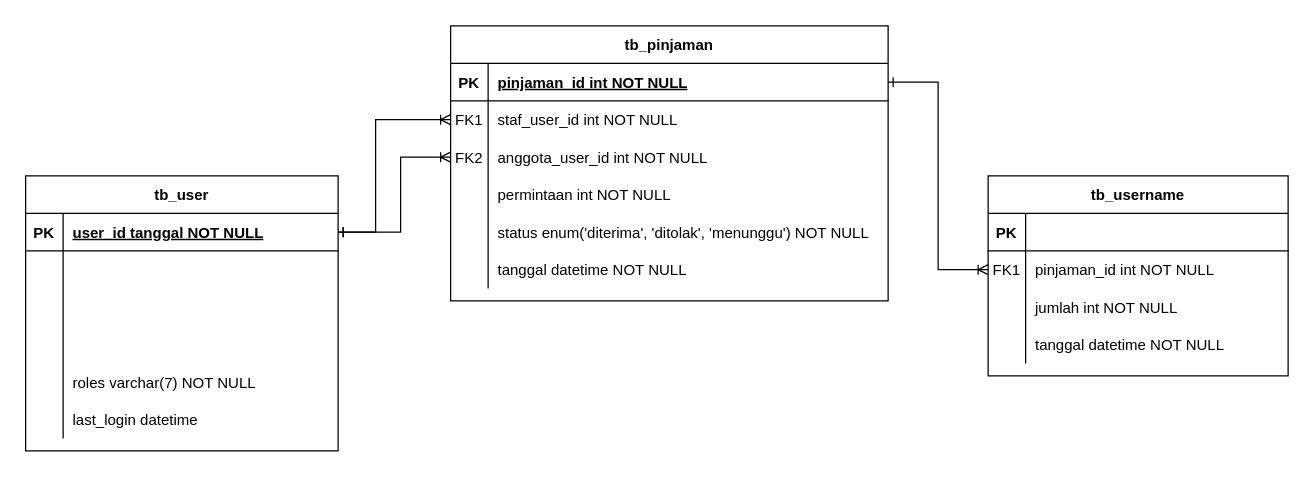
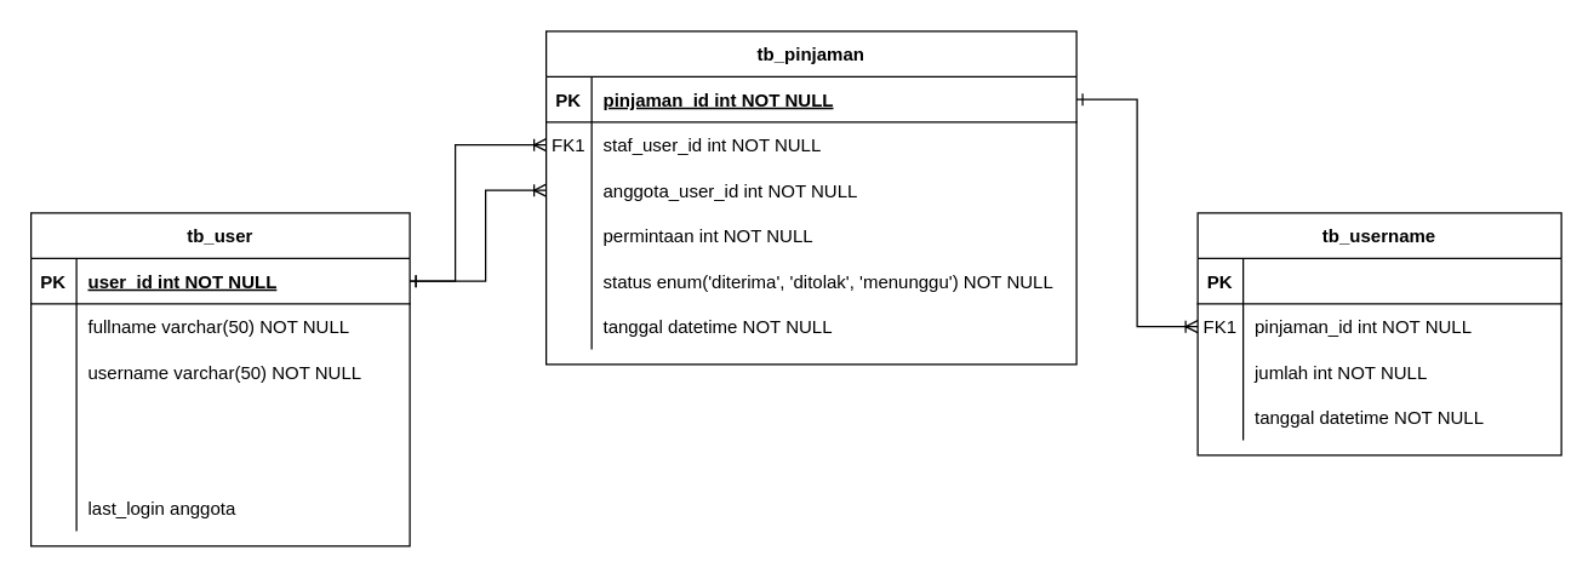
- <mxCell id="10" value="FK2" style="shape=partialRectangle;overflow=hidden;connectable=0;fillColor=none;top=0;left=0;bottom=0;right=0;" parent="9" vertex="1"><mxGeometry width="30" height="30" as="geometry" /></mxCell>
- <mxCell id="39" value="user_id tanggal NOT NULL " style="shape=partialRectangle;overflow=hidden;connectable=0;fillColor=none;top=0;left=0;bottom=0;right=0;align=left;spacingLeft=6;fontStyle=5;" parent="37" vertex="1"><mxGeometry x="30" width="220" height="30" as="geometry" /></mxCell>
+ <mxCell id="39" value="user_id int NOT NULL " style="shape=partialRectangle;overflow=hidden;connectable=0;fillColor=none;top=0;left=0;bottom=0;right=0;align=left;spacingLeft=6;fontStyle=5;" parent="37" vertex="1"><mxGeometry x="30" width="220" height="30" as="geometry" /></mxCell>
+ <mxCell id="42" value="fullname varchar(50) NOT NULL" style="shape=partialRectangle;overflow=hidden;connectable=0;fillColor=none;top=0;left=0;bottom=0;right=0;align=left;spacingLeft=6;" parent="40" vertex="1"><mxGeometry x="30" width="220" height="30" as="geometry" /></mxCell>
+ <mxCell id="45" value="username varchar(50) NOT NULL" style="shape=partialRectangle;overflow=hidden;connectable=0;fillColor=none;top=0;left=0;bottom=0;right=0;align=left;spacingLeft=6;" parent="43" vertex="1"><mxGeometry x="30" width="220" height="30" as="geometry" /></mxCell>
- <mxCell id="50" value="roles varchar(7) NOT NULL" style="shape=partialRectangle;overflow=hidden;connectable=0;fillColor=none;top=0;left=0;bottom=0;right=0;align=left;spacingLeft=6;" parent="48" vertex="1"><mxGeometry x="30" width="220" height="30" as="geometry" /></mxCell>
- <mxCell id="53" value="last_login datetime" style="shape=partialRectangle;overflow=hidden;connectable=0;fillColor=none;top=0;left=0;bottom=0;right=0;align=left;spacingLeft=6;" parent="51" vertex="1"><mxGeometry x="30" width="220" height="30" as="geometry" /></mxCell>
+ <mxCell id="53" value="last_login anggota" style="shape=partialRectangle;overflow=hidden;connectable=0;fillColor=none;top=0;left=0;bottom=0;right=0;align=left;spacingLeft=6;" parent="51" vertex="1"><mxGeometry x="30" width="220" height="30" as="geometry" /></mxCell>
